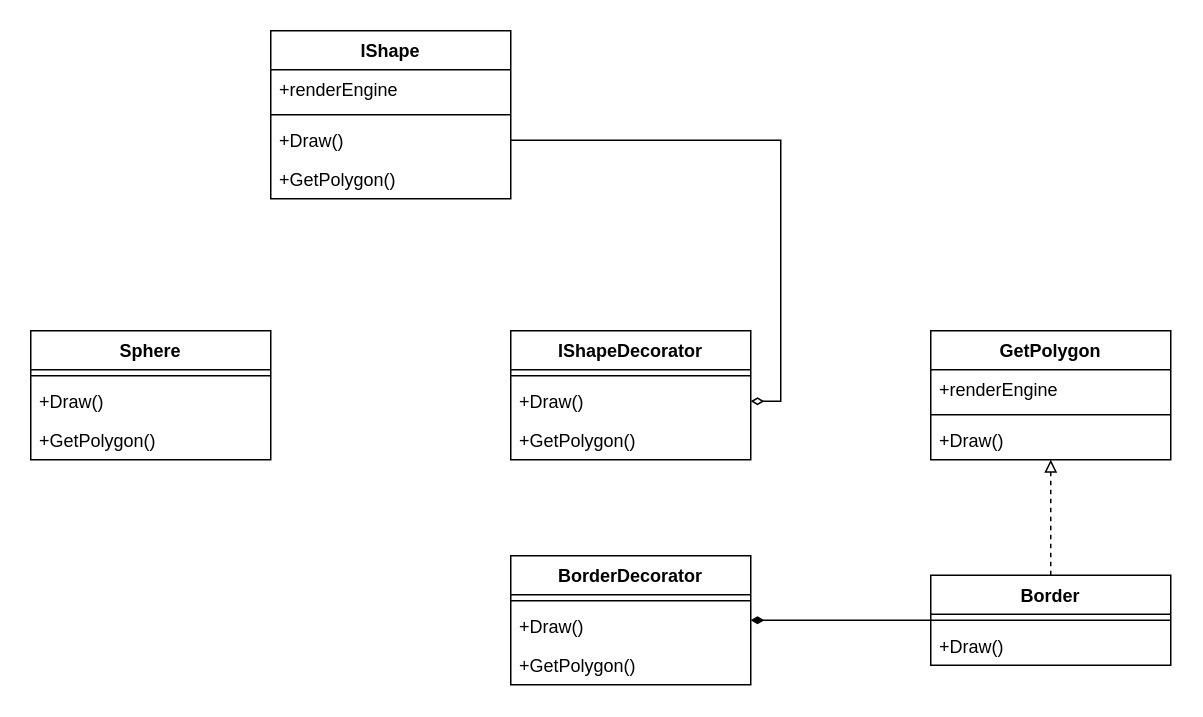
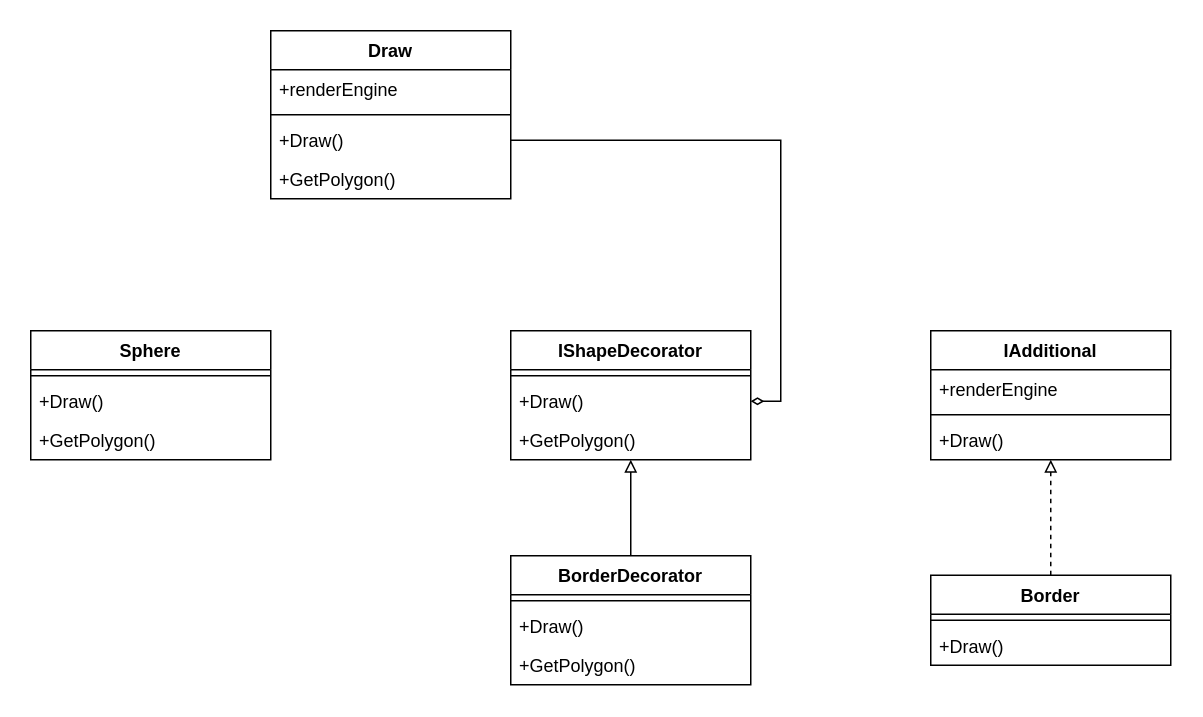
- <mxCell id="3" value="IShape" style="swimlane;fontStyle=1;align=center;verticalAlign=top;childLayout=stackLayout;horizontal=1;startSize=26;horizontalStack=0;resizeParent=1;resizeParentMax=0;resizeLast=0;collapsible=1;marginBottom=0;whiteSpace=wrap;html=1;" vertex="1" parent="1"><mxGeometry x="180" y="20" width="160" height="112" as="geometry" /></mxCell>
+ <mxCell id="3" value="Draw" style="swimlane;fontStyle=1;align=center;verticalAlign=top;childLayout=stackLayout;horizontal=1;startSize=26;horizontalStack=0;resizeParent=1;resizeParentMax=0;resizeLast=0;collapsible=1;marginBottom=0;whiteSpace=wrap;html=1;" vertex="1" parent="1"><mxGeometry x="180" y="20" width="160" height="112" as="geometry" /></mxCell>
- <mxCell id="21" value="GetPolygon" style="swimlane;fontStyle=1;align=center;verticalAlign=top;childLayout=stackLayout;horizontal=1;startSize=26;horizontalStack=0;resizeParent=1;resizeParentMax=0;resizeLast=0;collapsible=1;marginBottom=0;whiteSpace=wrap;html=1;" vertex="1" parent="1"><mxGeometry x="620" y="220" width="160" height="86" as="geometry" /></mxCell>
+ <mxCell id="21" value="IAdditional" style="swimlane;fontStyle=1;align=center;verticalAlign=top;childLayout=stackLayout;horizontal=1;startSize=26;horizontalStack=0;resizeParent=1;resizeParentMax=0;resizeLast=0;collapsible=1;marginBottom=0;whiteSpace=wrap;html=1;" vertex="1" parent="1"><mxGeometry x="620" y="220" width="160" height="86" as="geometry" /></mxCell>
+ <mxCell id="16" style="edgeStyle=none;rounded=0;orthogonalLoop=1;jettySize=auto;html=1;endArrow=block;endFill=0;" edge="1" parent="1" source="17" target="12"><mxGeometry relative="1" as="geometry" /></mxCell>
- <mxCell id="26" style="edgeStyle=none;rounded=0;orthogonalLoop=1;jettySize=auto;html=1;endArrow=diamondThin;endFill=1;" edge="1" parent="1" source="27" target="17"><mxGeometry relative="1" as="geometry" /></mxCell>
